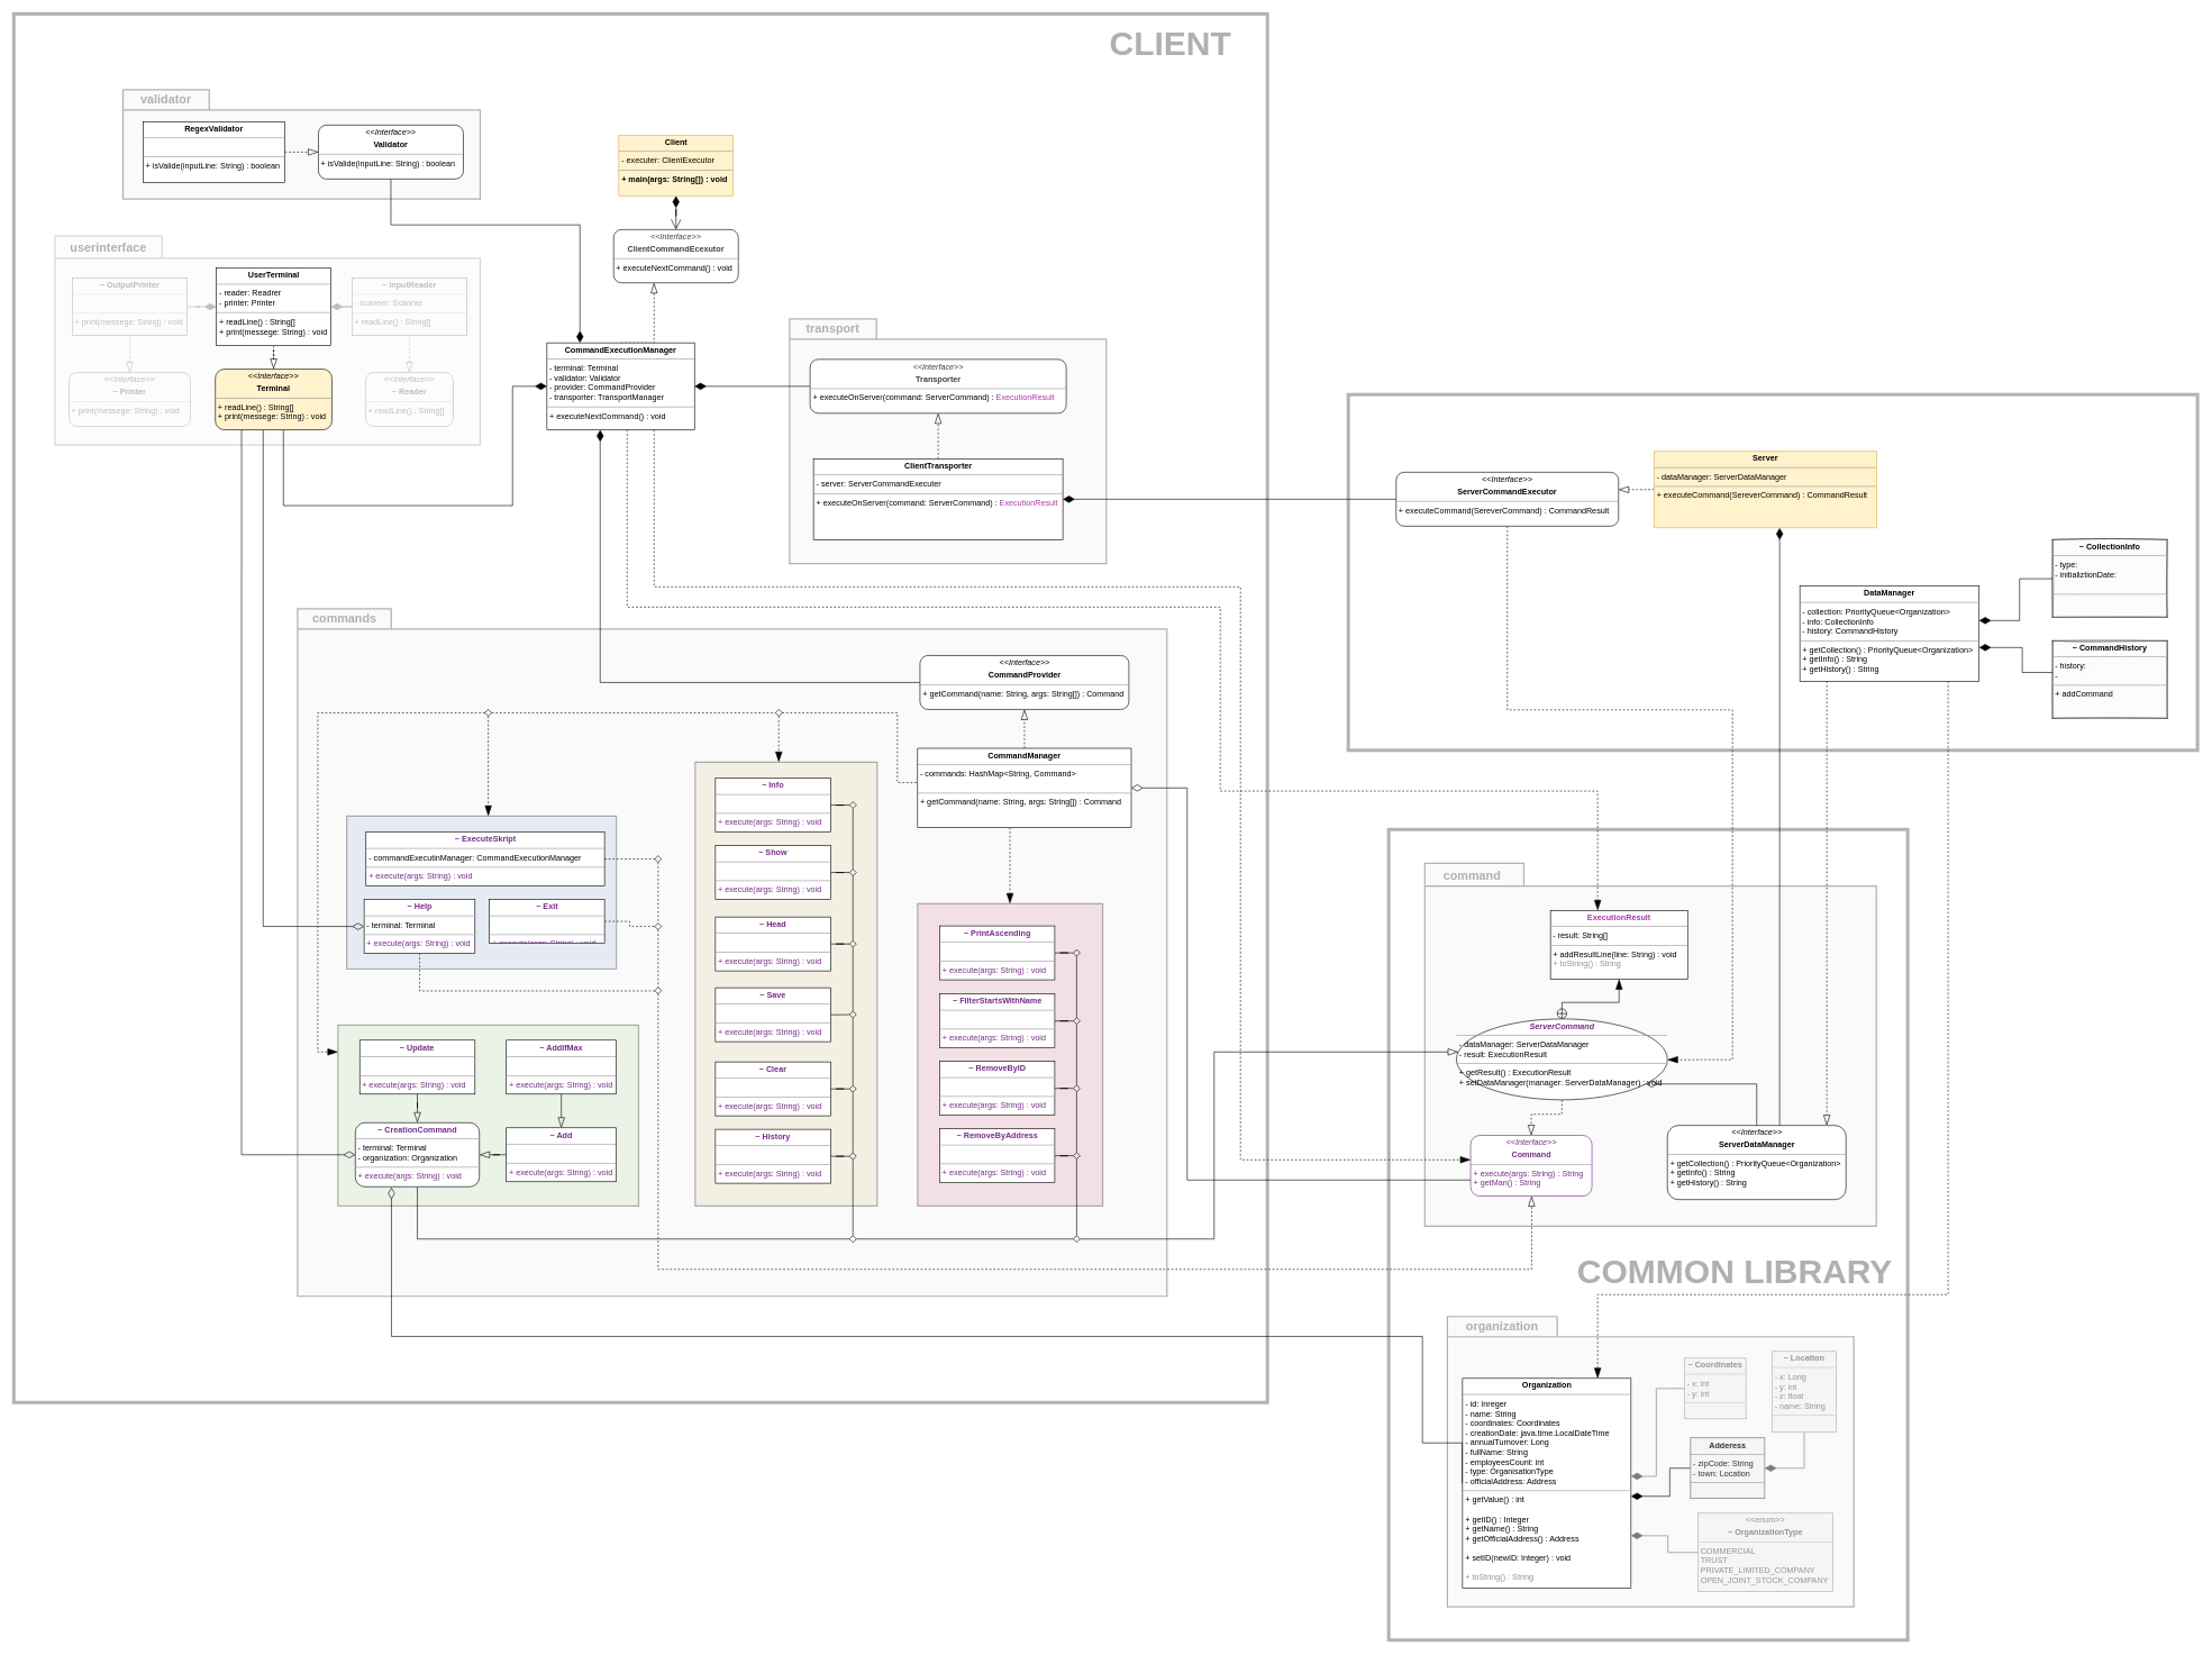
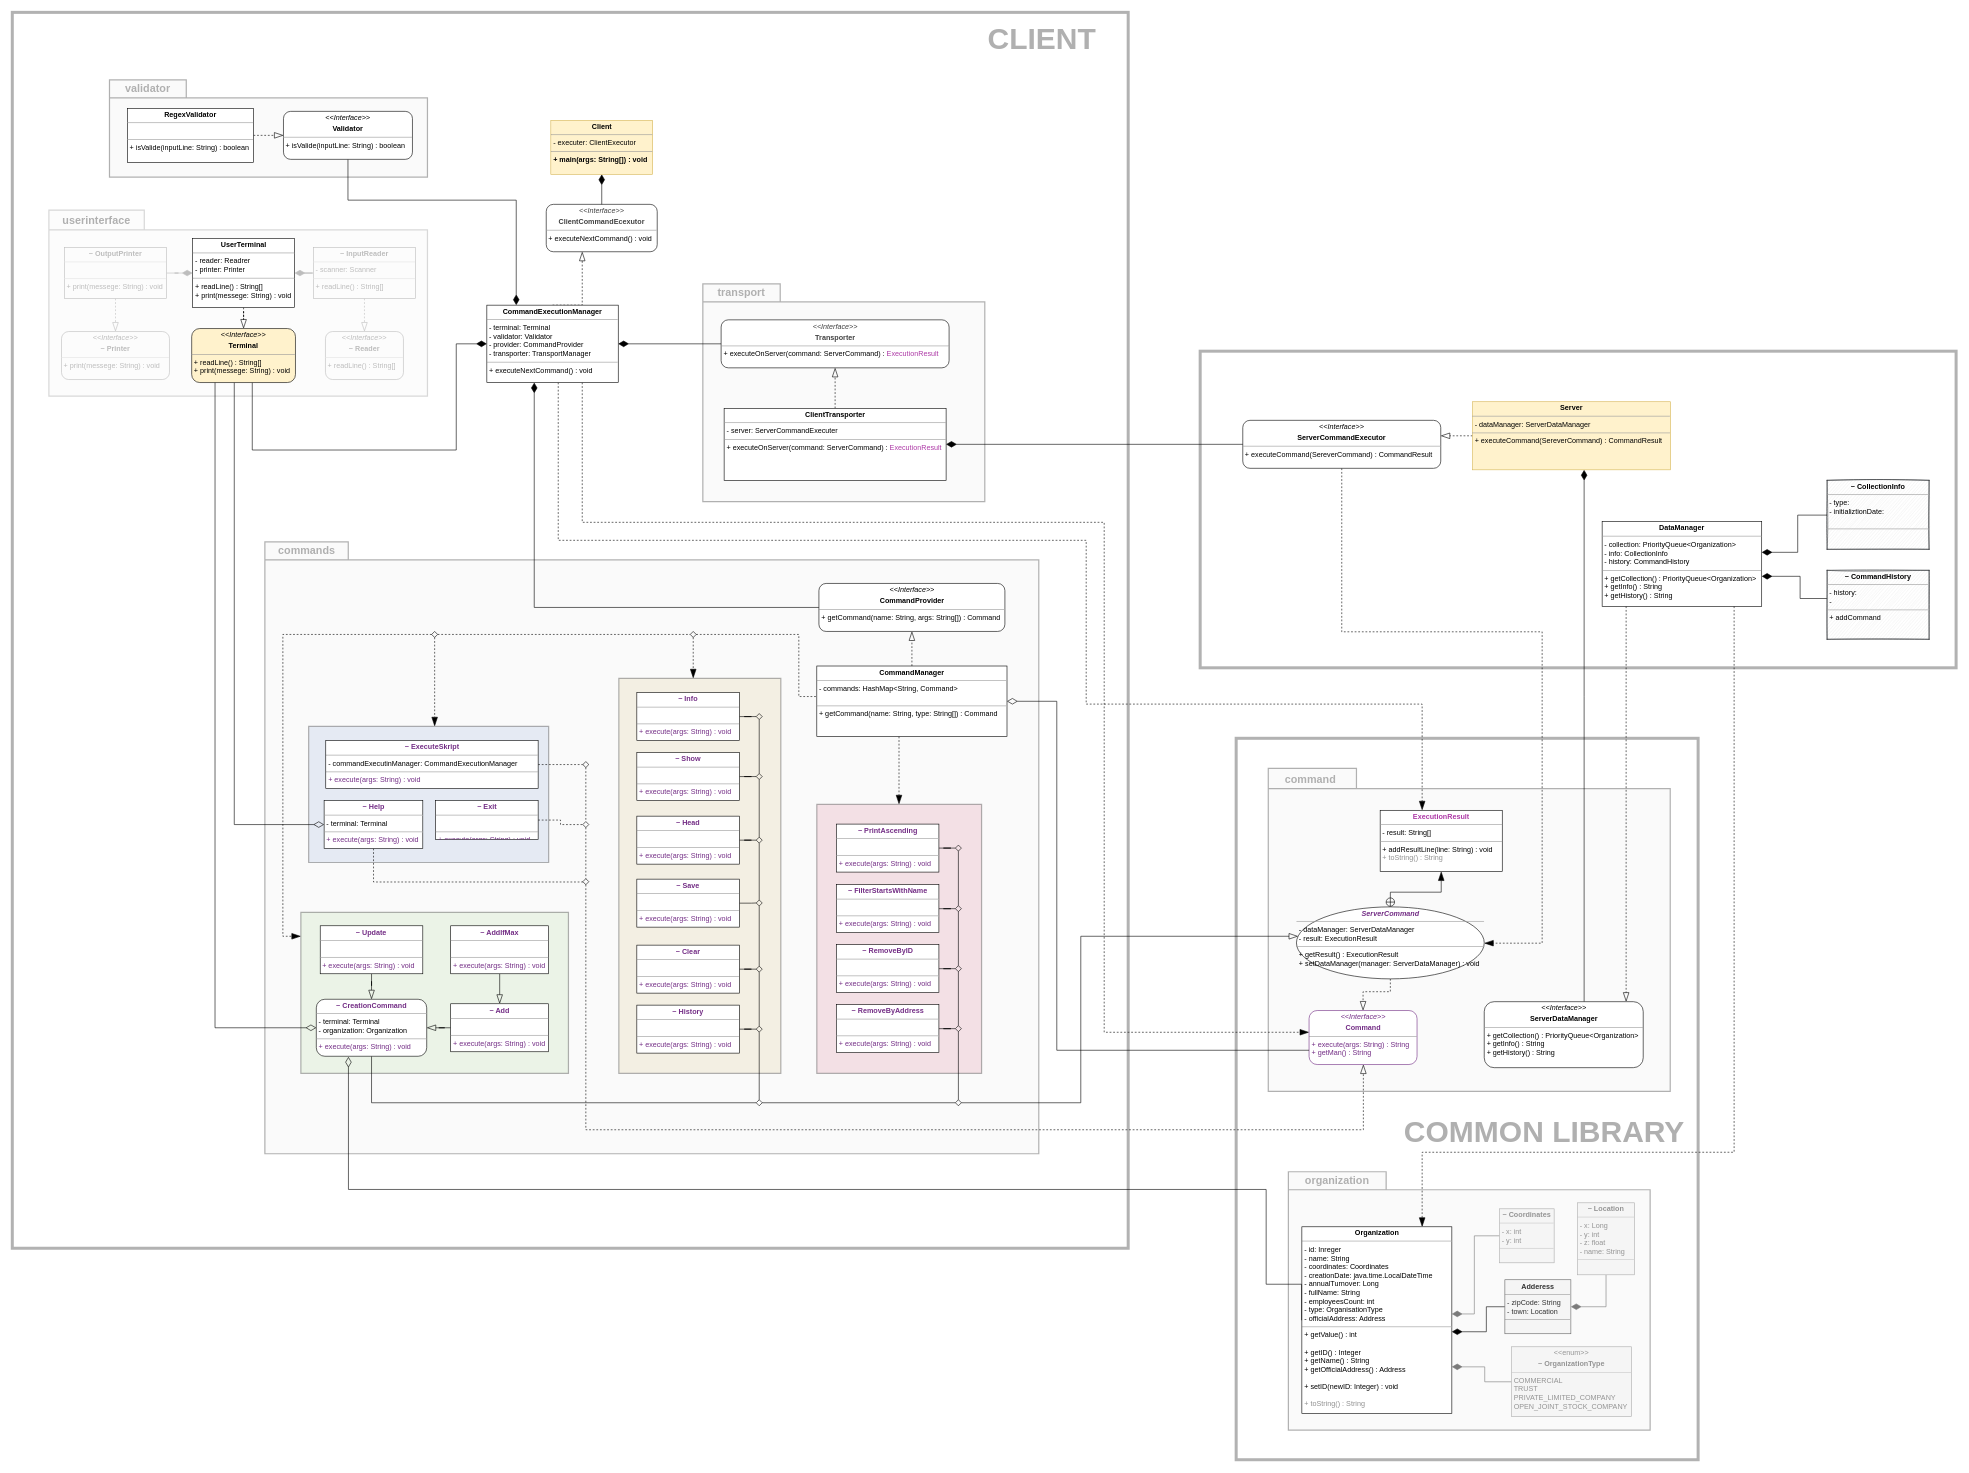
- <mxCell id="82" style="edgeStyle=orthogonalEdgeStyle;rounded=0;orthogonalLoop=1;jettySize=auto;html=1;fontSize=18;fontColor=#000000;startArrow=diamondThin;startFill=1;endArrow=open;endFill=0;startSize=15;endSize=13;" parent="1" source="83" target="46" edge="1"><mxGeometry relative="1" as="geometry" /></mxCell>
+ <mxCell id="82" style="edgeStyle=orthogonalEdgeStyle;rounded=0;orthogonalLoop=1;jettySize=auto;html=1;fontSize=18;fontColor=#000000;startArrow=diamondThin;startFill=1;endArrow=none;endFill=0;startSize=15;endSize=13;" parent="1" source="83" target="46" edge="1"><mxGeometry relative="1" as="geometry" /></mxCell>
- <mxCell id="41" value="&lt;p style=&quot;margin: 0px ; margin-top: 4px ; text-align: center&quot;&gt;&lt;b&gt;CommandManager&lt;/b&gt;&lt;/p&gt;&lt;hr size=&quot;1&quot;&gt;&lt;p style=&quot;margin: 0px ; margin-left: 4px&quot;&gt;- commands: HashMap&amp;lt;String, Command&amp;gt;&lt;/p&gt;&lt;p style=&quot;margin: 0px ; margin-left: 4px&quot;&gt;&lt;br&gt;&lt;/p&gt;&lt;hr size=&quot;1&quot;&gt;&lt;p style=&quot;margin: 0px ; margin-left: 4px&quot;&gt;+ getCommand(name: String, args: String[]) : Command&lt;/p&gt;" style="verticalAlign=top;align=left;overflow=fill;fontSize=12;fontFamily=Helvetica;html=1;rounded=0;shadow=0;glass=0;labelBackgroundColor=none;sketch=0;" parent="1" vertex="1"><mxGeometry x="1361" y="1109.5" width="317" height="117.5" as="geometry" /></mxCell>
+ <mxCell id="41" value="&lt;p style=&quot;margin: 0px ; margin-top: 4px ; text-align: center&quot;&gt;&lt;b&gt;CommandManager&lt;/b&gt;&lt;/p&gt;&lt;hr size=&quot;1&quot;&gt;&lt;p style=&quot;margin: 0px ; margin-left: 4px&quot;&gt;- commands: HashMap&amp;lt;String, Command&amp;gt;&lt;/p&gt;&lt;p style=&quot;margin: 0px ; margin-left: 4px&quot;&gt;&lt;br&gt;&lt;/p&gt;&lt;hr size=&quot;1&quot;&gt;&lt;p style=&quot;margin: 0px ; margin-left: 4px&quot;&gt;+ getCommand(name: String, type: String[]) : Command&lt;/p&gt;" style="verticalAlign=top;align=left;overflow=fill;fontSize=12;fontFamily=Helvetica;html=1;rounded=0;shadow=0;glass=0;labelBackgroundColor=none;sketch=0;" parent="1" vertex="1"><mxGeometry x="1361" y="1109.5" width="317" height="117.5" as="geometry" /></mxCell>
- <mxCell id="76" style="edgeStyle=orthogonalEdgeStyle;rounded=0;orthogonalLoop=1;jettySize=auto;html=1;fontSize=18;fontColor=#000000;startArrow=diamondThin;startFill=0;endArrow=none;endFill=0;startSize=15;endSize=13;" parent="1" source="77" target="101" edge="1"><mxGeometry relative="1" as="geometry"><Array as="points"><mxPoint x="2603.5" y="1607.5" /><mxPoint x="2603.5" y="1607.5" /></Array></mxGeometry></mxCell>
